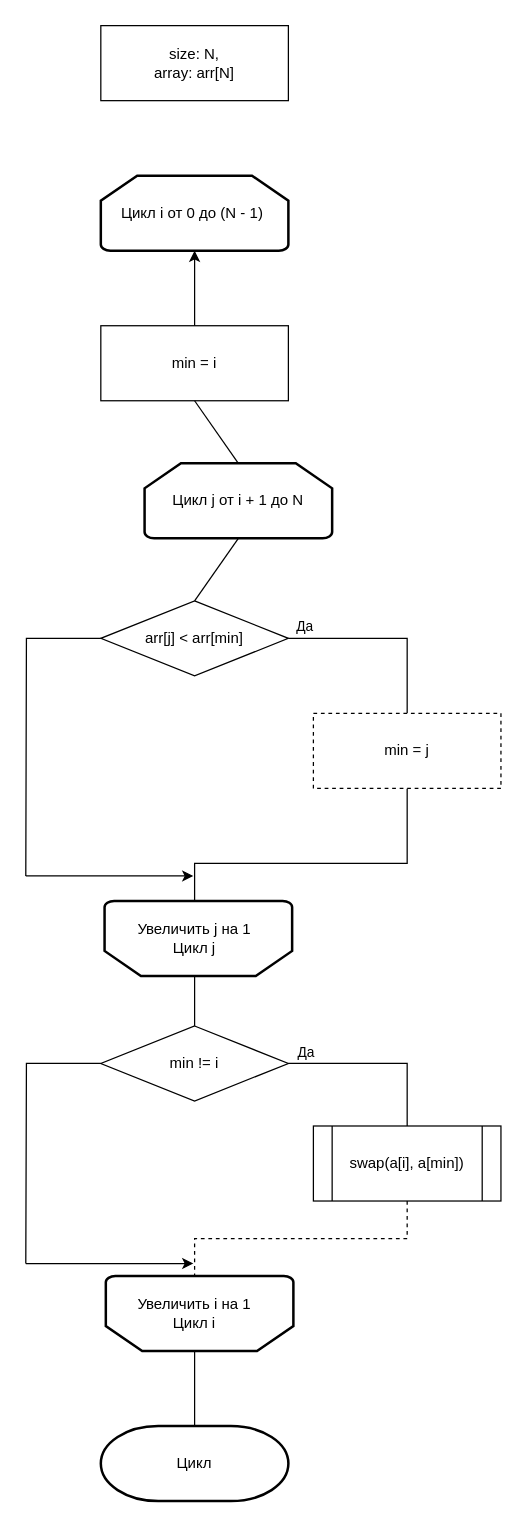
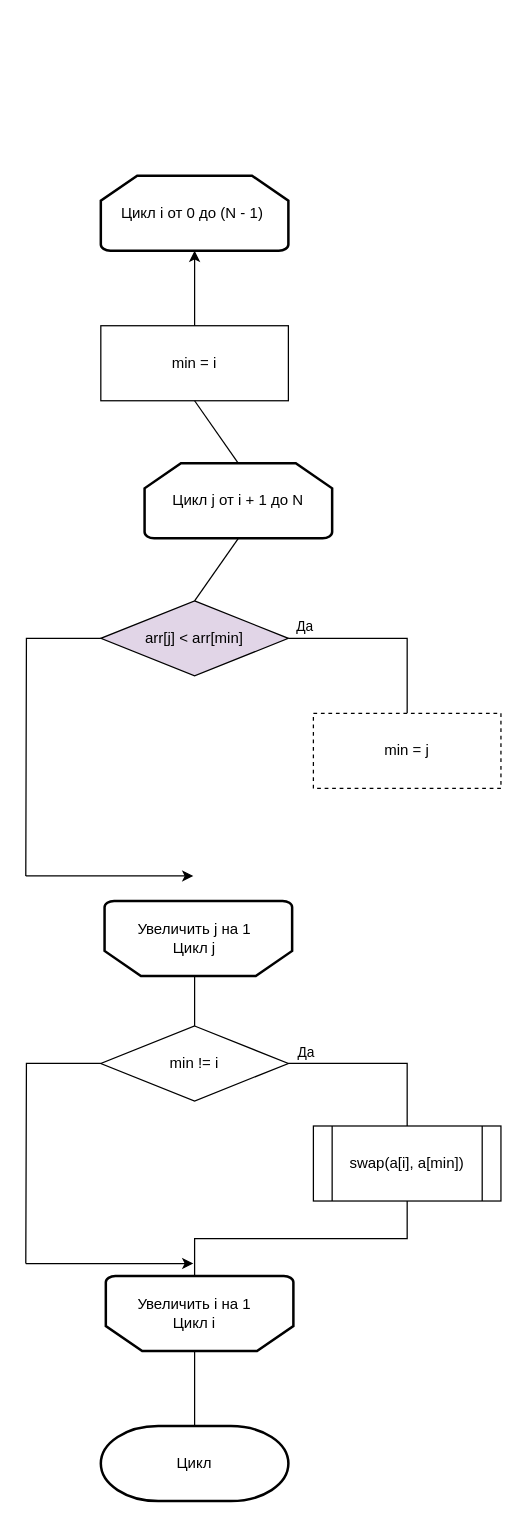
- <mxCell id="5" value="size: N,&lt;br&gt;array: arr[N]" style="rounded=0;whiteSpace=wrap;html=1;labelBackgroundColor=none;" vertex="1" parent="1"><mxGeometry x="80" y="20" width="150" height="60" as="geometry" /></mxCell>
- <mxCell id="18" value="arr[j] &amp;lt; arr[min]" style="rhombus;whiteSpace=wrap;html=1;" vertex="1" parent="1"><mxGeometry x="80" y="480" width="150" height="60" as="geometry" /></mxCell>
+ <mxCell id="18" value="arr[j] &amp;lt; arr[min]" style="rhombus;whiteSpace=wrap;html=1;fillColor=#e1d5e7;" vertex="1" parent="1"><mxGeometry x="80" y="480" width="150" height="60" as="geometry" /></mxCell>
- <mxCell id="19" style="edgeStyle=orthogonalEdgeStyle;rounded=0;orthogonalLoop=1;jettySize=auto;html=1;exitX=0.5;exitY=1;exitDx=0;exitDy=0;entryX=0.5;entryY=0;entryDx=0;entryDy=0;endArrow=none;endFill=0;" edge="1" parent="1" source="20" target="8"><mxGeometry relative="1" as="geometry"><Array as="points"><mxPoint x="325" y="690" /><mxPoint x="155" y="690" /></Array></mxGeometry></mxCell>
- <mxCell id="27" style="edgeStyle=orthogonalEdgeStyle;rounded=0;orthogonalLoop=1;jettySize=auto;html=1;exitX=0.5;exitY=1;exitDx=0;exitDy=0;entryX=0.5;entryY=0;entryDx=0;entryDy=0;endArrow=none;endFill=0;dashed=1;" edge="1" parent="1" source="28" target="4"><mxGeometry relative="1" as="geometry" /></mxCell>
+ <mxCell id="27" style="edgeStyle=orthogonalEdgeStyle;rounded=0;orthogonalLoop=1;jettySize=auto;html=1;exitX=0.5;exitY=1;exitDx=0;exitDy=0;entryX=0.5;entryY=0;entryDx=0;entryDy=0;endArrow=none;endFill=0;" edge="1" parent="1" source="28" target="4"><mxGeometry relative="1" as="geometry" /></mxCell>
